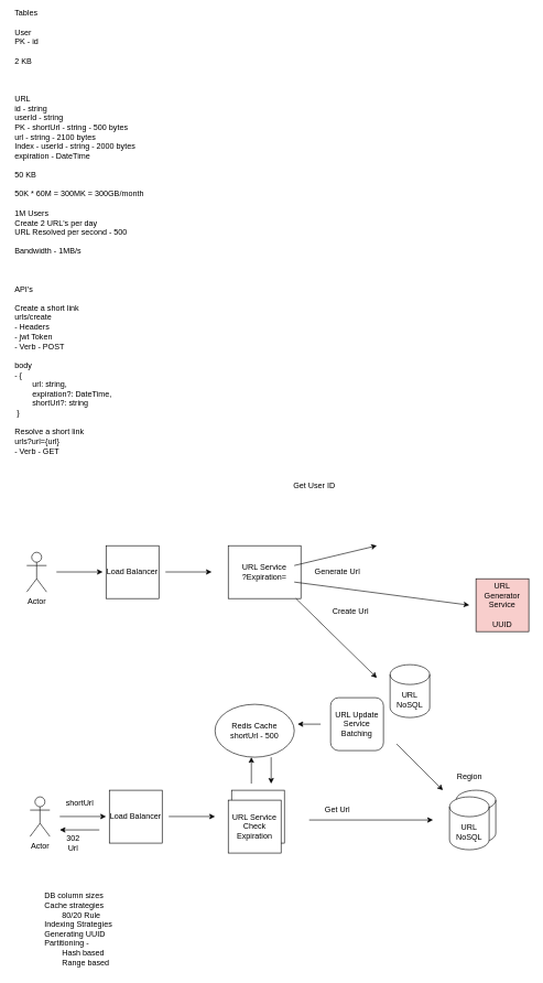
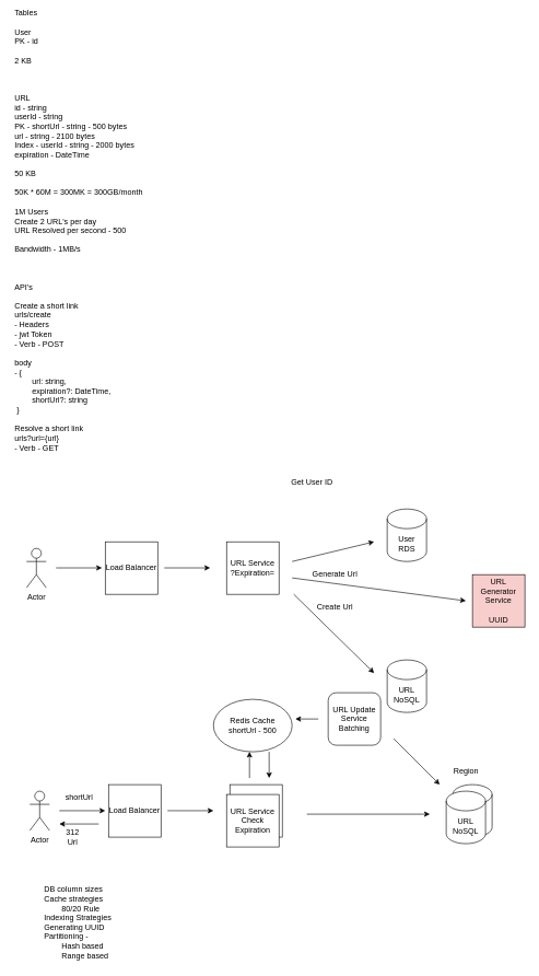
+ <mxCell id="7" value="User&lt;br&gt;RDS" style="shape=cylinder3;whiteSpace=wrap;html=1;boundedLbl=1;backgroundOutline=1;size=15;" vertex="1" parent="1"><mxGeometry x="590" y="775" width="60" height="80" as="geometry" /></mxCell>
- <mxCell id="6" value="URL Service&lt;br&gt;?Expiration=" style="whiteSpace=wrap;html=1;aspect=fixed;" vertex="1" parent="1"><mxGeometry x="345" y="825" width="110" height="80" as="geometry" /></mxCell>
+ <mxCell id="6" value="URL Service&lt;br&gt;?Expiration=" style="whiteSpace=wrap;html=1;aspect=fixed;" vertex="1" parent="1"><mxGeometry x="345" y="825" width="80" height="80" as="geometry" /></mxCell>
- <mxCell id="15" value="Generate Url" style="text;html=1;align=center;verticalAlign=middle;resizable=0;points=[];autosize=1;strokeColor=none;" vertex="1" parent="1"><mxGeometry x="470" y="855" width="80" height="20" as="geometry" /></mxCell>
+ <mxCell id="15" value="Generate Url" style="text;html=1;align=center;verticalAlign=middle;resizable=0;points=[];autosize=1;strokeColor=none;" vertex="1" parent="1"><mxGeometry x="470" y="865" width="80" height="20" as="geometry" /></mxCell>
- <mxCell id="11" value="Create Url" style="text;html=1;align=center;verticalAlign=middle;resizable=0;points=[];autosize=1;strokeColor=none;" vertex="1" parent="1"><mxGeometry x="495" y="915" width="70" height="20" as="geometry" /></mxCell>
+ <mxCell id="11" value="Create Url" style="text;html=1;align=center;verticalAlign=middle;resizable=0;points=[];autosize=1;strokeColor=none;" vertex="1" parent="1"><mxGeometry x="475" y="915" width="70" height="20" as="geometry" /></mxCell>
- <mxCell id="23" value="Get Url" style="text;html=1;align=center;verticalAlign=middle;resizable=0;points=[];autosize=1;strokeColor=none;" vertex="1" parent="1"><mxGeometry x="485" y="1215" width="50" height="20" as="geometry" /></mxCell>
- <mxCell id="27" value="302&lt;br&gt;Url" style="text;html=1;align=center;verticalAlign=middle;resizable=0;points=[];autosize=1;strokeColor=none;" vertex="1" parent="1"><mxGeometry x="90" y="1260" width="40" height="30" as="geometry" /></mxCell>
+ <mxCell id="27" value="312&lt;br&gt;Url" style="text;html=1;align=center;verticalAlign=middle;resizable=0;points=[];autosize=1;strokeColor=none;" vertex="1" parent="1"><mxGeometry x="90" y="1260" width="40" height="30" as="geometry" /></mxCell>
